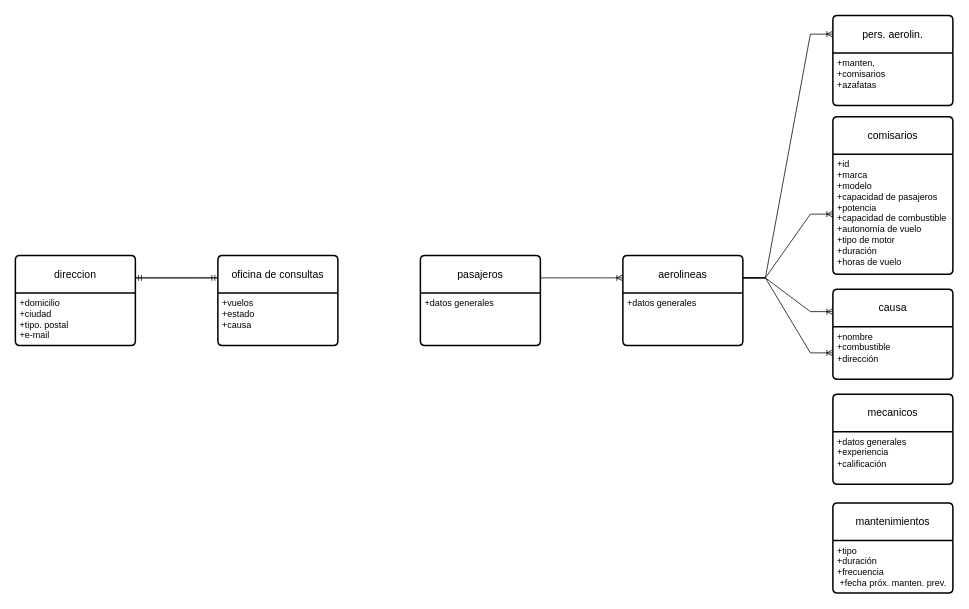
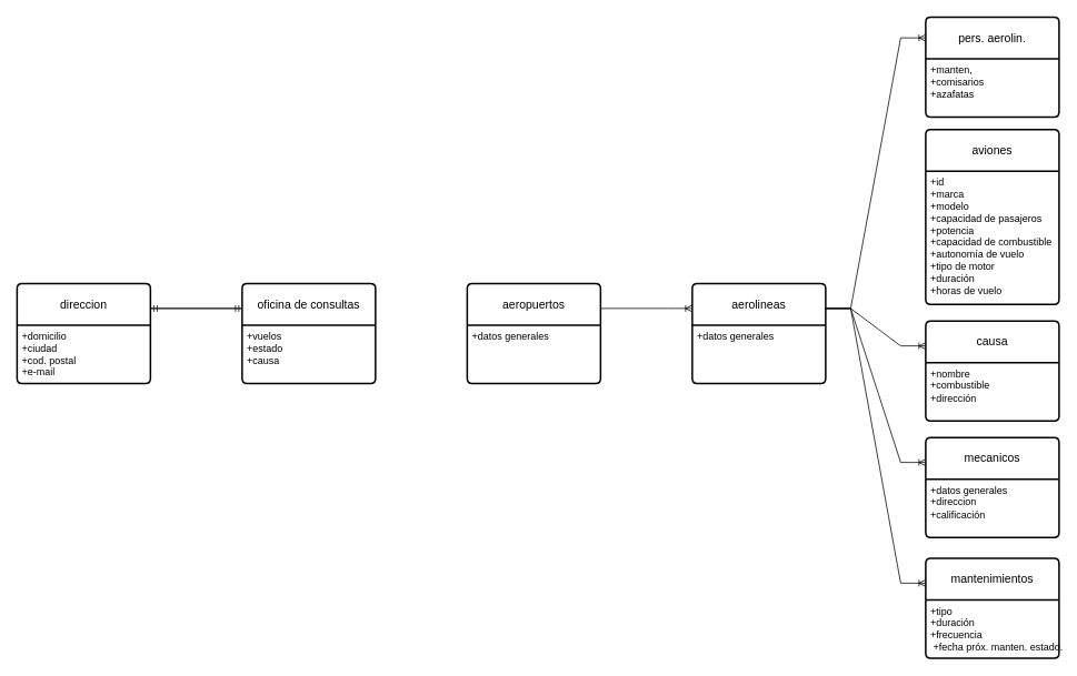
- <mxCell id="4" value="comisarios" style="swimlane;childLayout=stackLayout;horizontal=1;startSize=50;horizontalStack=0;rounded=1;fontSize=14;fontStyle=0;strokeWidth=2;resizeParent=0;resizeLast=1;shadow=0;dashed=0;align=center;arcSize=4;whiteSpace=wrap;html=1;" parent="1" vertex="1"><mxGeometry x="1110" y="155" width="160" height="210" as="geometry" /></mxCell>
+ <mxCell id="4" value="aviones" style="swimlane;childLayout=stackLayout;horizontal=1;startSize=50;horizontalStack=0;rounded=1;fontSize=14;fontStyle=0;strokeWidth=2;resizeParent=0;resizeLast=1;shadow=0;dashed=0;align=center;arcSize=4;whiteSpace=wrap;html=1;" parent="1" vertex="1"><mxGeometry x="1110" y="155" width="160" height="210" as="geometry" /></mxCell>
- <mxCell id="26" value="" style="edgeStyle=entityRelationEdgeStyle;fontSize=12;html=1;endArrow=ERoneToMany;rounded=0;exitX=1;exitY=0.25;exitDx=0;exitDy=0;" parent="1" source="18" target="5" edge="1"><mxGeometry width="100" height="100" relative="1" as="geometry"><mxPoint x="1200" y="700" as="sourcePoint" /><mxPoint x="1109.2" y="717.44" as="targetPoint" /></mxGeometry></mxCell>
+ <mxCell id="26" value="" style="edgeStyle=entityRelationEdgeStyle;fontSize=12;html=1;endArrow=ERoneToMany;rounded=0;exitX=1;exitY=0.25;exitDx=0;exitDy=0;entryX=0;entryY=0.25;entryDx=0;entryDy=0;" parent="1" source="18" target="10" edge="1"><mxGeometry width="100" height="100" relative="1" as="geometry"><mxPoint x="1200" y="700" as="sourcePoint" /><mxPoint x="1109.2" y="717.44" as="targetPoint" /></mxGeometry></mxCell>
- <mxCell id="12" value="pasajeros" style="swimlane;childLayout=stackLayout;horizontal=1;startSize=50;horizontalStack=0;rounded=1;fontSize=14;fontStyle=0;strokeWidth=2;resizeParent=0;resizeLast=1;shadow=0;dashed=0;align=center;arcSize=4;whiteSpace=wrap;html=1;" parent="1" vertex="1"><mxGeometry x="560" y="340" width="160" height="120" as="geometry" /></mxCell>
+ <mxCell id="12" value="aeropuertos" style="swimlane;childLayout=stackLayout;horizontal=1;startSize=50;horizontalStack=0;rounded=1;fontSize=14;fontStyle=0;strokeWidth=2;resizeParent=0;resizeLast=1;shadow=0;dashed=0;align=center;arcSize=4;whiteSpace=wrap;html=1;" parent="1" vertex="1"><mxGeometry x="560" y="340" width="160" height="120" as="geometry" /></mxCell>
- <mxCell id="3" value="+domicilio&lt;br&gt;+ciudad&lt;br&gt;+tipo. postal&lt;br&gt;+e-mail" style="align=left;strokeColor=none;fillColor=none;spacingLeft=4;fontSize=12;verticalAlign=top;resizable=0;rotatable=0;part=1;html=1;" parent="2" vertex="1"><mxGeometry y="50" width="160" height="70" as="geometry" /></mxCell>
+ <mxCell id="3" value="+domicilio&lt;br&gt;+ciudad&lt;br&gt;+cod. postal&lt;br&gt;+e-mail" style="align=left;strokeColor=none;fillColor=none;spacingLeft=4;fontSize=12;verticalAlign=top;resizable=0;rotatable=0;part=1;html=1;" parent="2" vertex="1"><mxGeometry y="50" width="160" height="70" as="geometry" /></mxCell>
- <mxCell id="25" value="" style="edgeStyle=entityRelationEdgeStyle;fontSize=12;html=1;endArrow=ERoneToMany;rounded=0;exitX=1;exitY=0.25;exitDx=0;exitDy=0;" parent="1" source="18" target="7" edge="1"><mxGeometry width="100" height="100" relative="1" as="geometry"><mxPoint x="1200" y="460" as="sourcePoint" /><mxPoint x="1300" y="360" as="targetPoint" /></mxGeometry></mxCell>
+ <mxCell id="25" value="" style="edgeStyle=entityRelationEdgeStyle;fontSize=12;html=1;endArrow=ERoneToMany;rounded=0;exitX=1;exitY=0.25;exitDx=0;exitDy=0;entryX=0;entryY=0.25;entryDx=0;entryDy=0;" parent="1" source="18" target="8" edge="1"><mxGeometry width="100" height="100" relative="1" as="geometry"><mxPoint x="1200" y="460" as="sourcePoint" /><mxPoint x="1300" y="360" as="targetPoint" /></mxGeometry></mxCell>
- <mxCell id="9" value="+datos generales&lt;br&gt;+experiencia &lt;br&gt;+calificación" style="align=left;strokeColor=none;fillColor=none;spacingLeft=4;fontSize=12;verticalAlign=top;resizable=0;rotatable=0;part=1;html=1;" parent="8" vertex="1"><mxGeometry y="50" width="160" height="70" as="geometry" /></mxCell>
+ <mxCell id="9" value="+datos generales&lt;br&gt;+direccion &lt;br&gt;+calificación" style="align=left;strokeColor=none;fillColor=none;spacingLeft=4;fontSize=12;verticalAlign=top;resizable=0;rotatable=0;part=1;html=1;" parent="8" vertex="1"><mxGeometry y="50" width="160" height="70" as="geometry" /></mxCell>
- <mxCell id="11" value="+tipo&lt;br&gt;+duración&lt;br&gt;+frecuencia&lt;br&gt;&amp;nbsp;+fecha próx. manten. prev." style="align=left;strokeColor=none;fillColor=none;spacingLeft=4;fontSize=12;verticalAlign=top;resizable=0;rotatable=0;part=1;html=1;" parent="10" vertex="1"><mxGeometry y="50" width="160" height="70" as="geometry" /></mxCell>
+ <mxCell id="11" value="+tipo&lt;br&gt;+duración&lt;br&gt;+frecuencia&lt;br&gt;&amp;nbsp;+fecha próx. manten. estado." style="align=left;strokeColor=none;fillColor=none;spacingLeft=4;fontSize=12;verticalAlign=top;resizable=0;rotatable=0;part=1;html=1;" parent="10" vertex="1"><mxGeometry y="50" width="160" height="70" as="geometry" /></mxCell>
